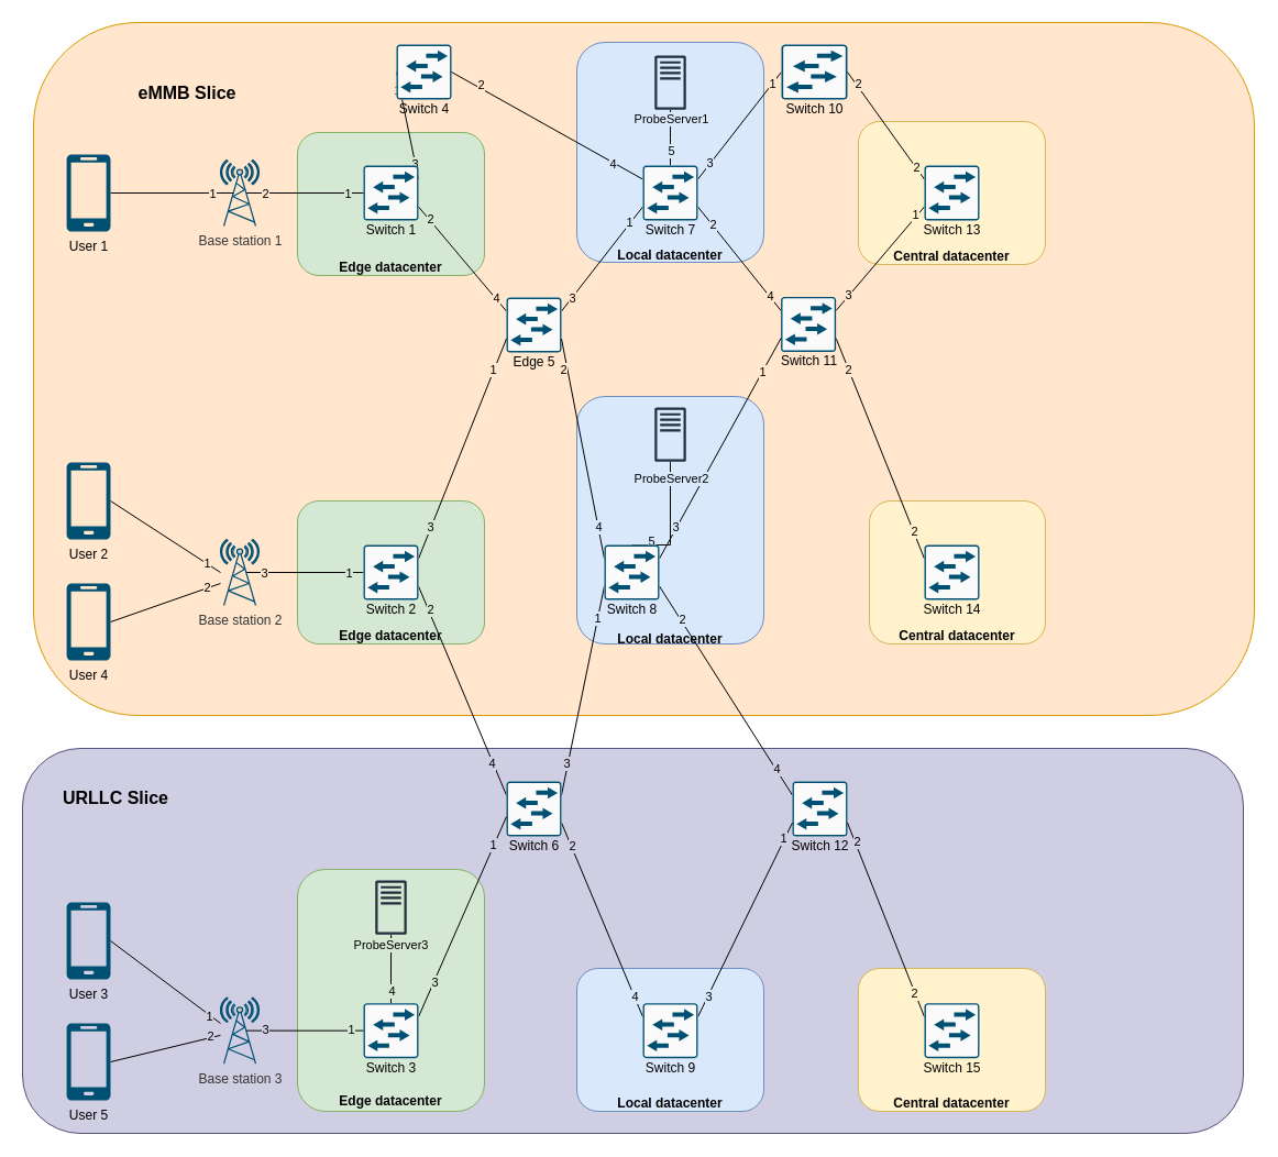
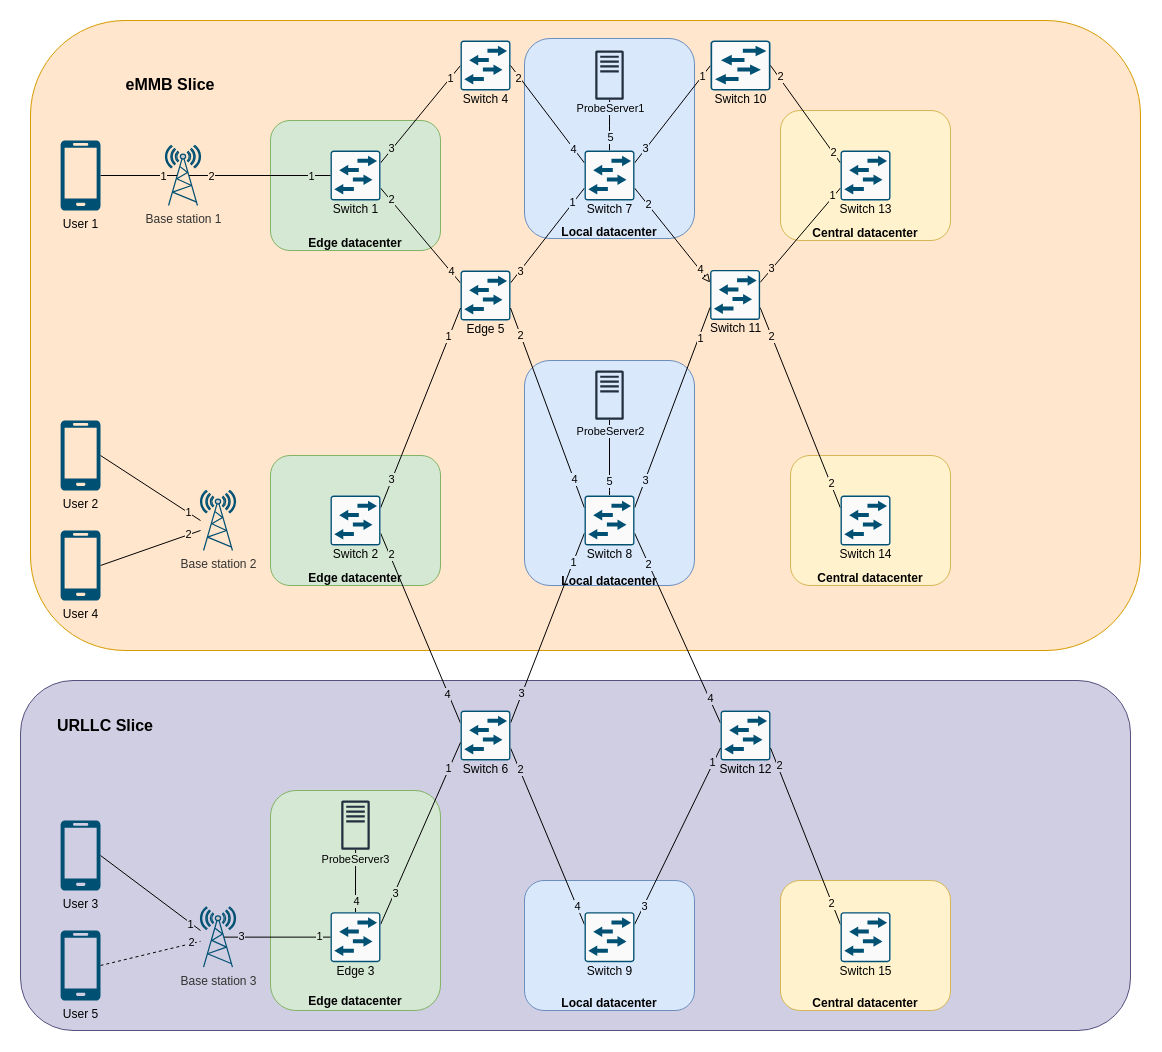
- <mxCell id="20" value="Switch 4" style="points=[[0.015,0.015,0],[0.985,0.015,0],[0.985,0.985,0],[0.015,0.985,0],[0.25,0,0],[0.5,0,0],[0.75,0,0],[1,0.25,0],[1,0.5,0],[1,0.75,0],[0.75,1,0],[0.5,1,0],[0.25,1,0],[0,0.75,0],[0,0.5,0],[0,0.25,0]];verticalLabelPosition=bottom;html=1;verticalAlign=top;aspect=fixed;align=center;pointerEvents=1;shape=mxgraph.cisco19.rect;prIcon=l2_switch;fillColor=#FAFAFA;strokeColor=#005073;spacing=-3;" parent="1" vertex="1"><mxGeometry x="360" y="40" width="50" height="50" as="geometry" /></mxCell>
+ <mxCell id="20" value="Switch 4" style="points=[[0.015,0.015,0],[0.985,0.015,0],[0.985,0.985,0],[0.015,0.985,0],[0.25,0,0],[0.5,0,0],[0.75,0,0],[1,0.25,0],[1,0.5,0],[1,0.75,0],[0.75,1,0],[0.5,1,0],[0.25,1,0],[0,0.75,0],[0,0.5,0],[0,0.25,0]];verticalLabelPosition=bottom;html=1;verticalAlign=top;aspect=fixed;align=center;pointerEvents=1;shape=mxgraph.cisco19.rect;prIcon=l2_switch;fillColor=#FAFAFA;strokeColor=#005073;spacing=-3;" parent="1" vertex="1"><mxGeometry x="460" y="40" width="50" height="50" as="geometry" /></mxCell>
- <mxCell id="101" value="&lt;font color=&quot;#333333&quot;&gt;Base station 1&lt;/font&gt;" style="fontColor=#0066CC;verticalAlign=top;verticalLabelPosition=bottom;labelPosition=center;align=center;html=1;outlineConnect=0;fillColor=#CCCCCC;gradientColor=none;gradientDirection=north;strokeWidth=2;shape=mxgraph.networks.radio_tower;strokeColor=#005073;" parent="1" vertex="1"><mxGeometry x="200" y="145" width="35" height="60" as="geometry" /></mxCell>
+ <mxCell id="101" value="&lt;font color=&quot;#333333&quot;&gt;Base station 1&lt;/font&gt;" style="fontColor=#0066CC;verticalAlign=top;verticalLabelPosition=bottom;labelPosition=center;align=center;html=1;outlineConnect=0;fillColor=#CCCCCC;gradientColor=none;gradientDirection=north;strokeWidth=2;shape=mxgraph.networks.radio_tower;strokeColor=#005073;" parent="1" vertex="1"><mxGeometry x="165" y="145" width="35" height="60" as="geometry" /></mxCell>
- <mxCell id="31" style="edgeStyle=none;rounded=0;orthogonalLoop=1;jettySize=auto;html=1;exitX=1;exitY=0.75;exitDx=0;exitDy=0;exitPerimeter=0;entryX=0;entryY=0.25;entryDx=0;entryDy=0;entryPerimeter=0;endArrow=none;endFill=0;" parent="1" source="37" target="45" edge="1"><mxGeometry relative="1" as="geometry" /></mxCell>
+ <mxCell id="31" style="edgeStyle=none;rounded=0;orthogonalLoop=1;jettySize=auto;html=1;exitX=1;exitY=0.75;exitDx=0;exitDy=0;exitPerimeter=0;entryX=0;entryY=0.25;entryDx=0;entryDy=0;entryPerimeter=0;endArrow=block;endFill=0;" parent="1" source="37" target="45" edge="1"><mxGeometry relative="1" as="geometry" /></mxCell>
- <mxCell id="56" style="edgeStyle=orthogonalEdgeStyle;rounded=0;orthogonalLoop=1;jettySize=auto;html=1;exitX=0;exitY=0.5;exitDx=0;exitDy=0;exitPerimeter=0;endArrow=none;endFill=0;entryX=0.67;entryY=0.5;entryDx=0;entryDy=0;entryPerimeter=0;" parent="1" source="59" target="102" edge="1"><mxGeometry relative="1" as="geometry" /></mxCell>
- <mxCell id="57" value="1" style="edgeLabel;html=1;align=center;verticalAlign=middle;resizable=0;points=[];labelBackgroundColor=#D5E8D4;" parent="56" vertex="1" connectable="0"><mxGeometry x="-0.734" relative="1" as="geometry"><mxPoint as="offset" /></mxGeometry></mxCell>
- <mxCell id="58" value="3" style="edgeLabel;html=1;align=center;verticalAlign=middle;resizable=0;points=[];labelBackgroundColor=#FFE6CC;" vertex="1" connectable="0" parent="56"><mxGeometry x="0.708" relative="1" as="geometry"><mxPoint as="offset" /></mxGeometry></mxCell>
- <mxCell id="79" value="Switch 8" style="points=[[0.015,0.015,0],[0.985,0.015,0],[0.985,0.985,0],[0.015,0.985,0],[0.25,0,0],[0.5,0,0],[0.75,0,0],[1,0.25,0],[1,0.5,0],[1,0.75,0],[0.75,1,0],[0.5,1,0],[0.25,1,0],[0,0.75,0],[0,0.5,0],[0,0.25,0]];verticalLabelPosition=bottom;html=1;verticalAlign=top;aspect=fixed;align=center;pointerEvents=1;shape=mxgraph.cisco19.rect;prIcon=l2_switch;fillColor=#FAFAFA;strokeColor=#005073;spacing=-3;" parent="1" vertex="1"><mxGeometry x="549" y="495" width="50" height="50" as="geometry" /></mxCell>
+ <mxCell id="79" value="Switch 8" style="points=[[0.015,0.015,0],[0.985,0.015,0],[0.985,0.985,0],[0.015,0.985,0],[0.25,0,0],[0.5,0,0],[0.75,0,0],[1,0.25,0],[1,0.5,0],[1,0.75,0],[0.75,1,0],[0.5,1,0],[0.25,1,0],[0,0.75,0],[0,0.5,0],[0,0.25,0]];verticalLabelPosition=bottom;html=1;verticalAlign=top;aspect=fixed;align=center;pointerEvents=1;shape=mxgraph.cisco19.rect;prIcon=l2_switch;fillColor=#FAFAFA;strokeColor=#005073;spacing=-3;" parent="1" vertex="1"><mxGeometry x="584" y="495" width="50" height="50" as="geometry" /></mxCell>
- <mxCell id="124" style="edgeStyle=none;rounded=0;orthogonalLoop=1;jettySize=auto;html=1;exitX=1;exitY=0.5;exitDx=0;exitDy=0;exitPerimeter=0;endArrow=none;endFill=0;" edge="1" parent="1" source="126" target="106"><mxGeometry relative="1" as="geometry" /></mxCell>
+ <mxCell id="124" style="edgeStyle=none;rounded=0;orthogonalLoop=1;jettySize=auto;html=1;exitX=1;exitY=0.5;exitDx=0;exitDy=0;exitPerimeter=0;endArrow=none;endFill=0;dashed=1;" edge="1" parent="1" source="126" target="106"><mxGeometry relative="1" as="geometry" /></mxCell>
- <mxCell id="89" value="Switch 3" style="points=[[0.015,0.015,0],[0.985,0.015,0],[0.985,0.985,0],[0.015,0.985,0],[0.25,0,0],[0.5,0,0],[0.75,0,0],[1,0.25,0],[1,0.5,0],[1,0.75,0],[0.75,1,0],[0.5,1,0],[0.25,1,0],[0,0.75,0],[0,0.5,0],[0,0.25,0]];verticalLabelPosition=bottom;html=1;verticalAlign=top;aspect=fixed;align=center;pointerEvents=1;shape=mxgraph.cisco19.rect;prIcon=l2_switch;fillColor=#FAFAFA;strokeColor=#005073;spacing=-3;" parent="1" vertex="1"><mxGeometry x="330" y="911.64" width="50" height="50" as="geometry" /></mxCell>
+ <mxCell id="89" value="Edge 3" style="points=[[0.015,0.015,0],[0.985,0.015,0],[0.985,0.985,0],[0.015,0.985,0],[0.25,0,0],[0.5,0,0],[0.75,0,0],[1,0.25,0],[1,0.5,0],[1,0.75,0],[0.75,1,0],[0.5,1,0],[0.25,1,0],[0,0.75,0],[0,0.5,0],[0,0.25,0]];verticalLabelPosition=bottom;html=1;verticalAlign=top;aspect=fixed;align=center;pointerEvents=1;shape=mxgraph.cisco19.rect;prIcon=l2_switch;fillColor=#FAFAFA;strokeColor=#005073;spacing=-3;" parent="1" vertex="1"><mxGeometry x="330" y="911.64" width="50" height="50" as="geometry" /></mxCell>
